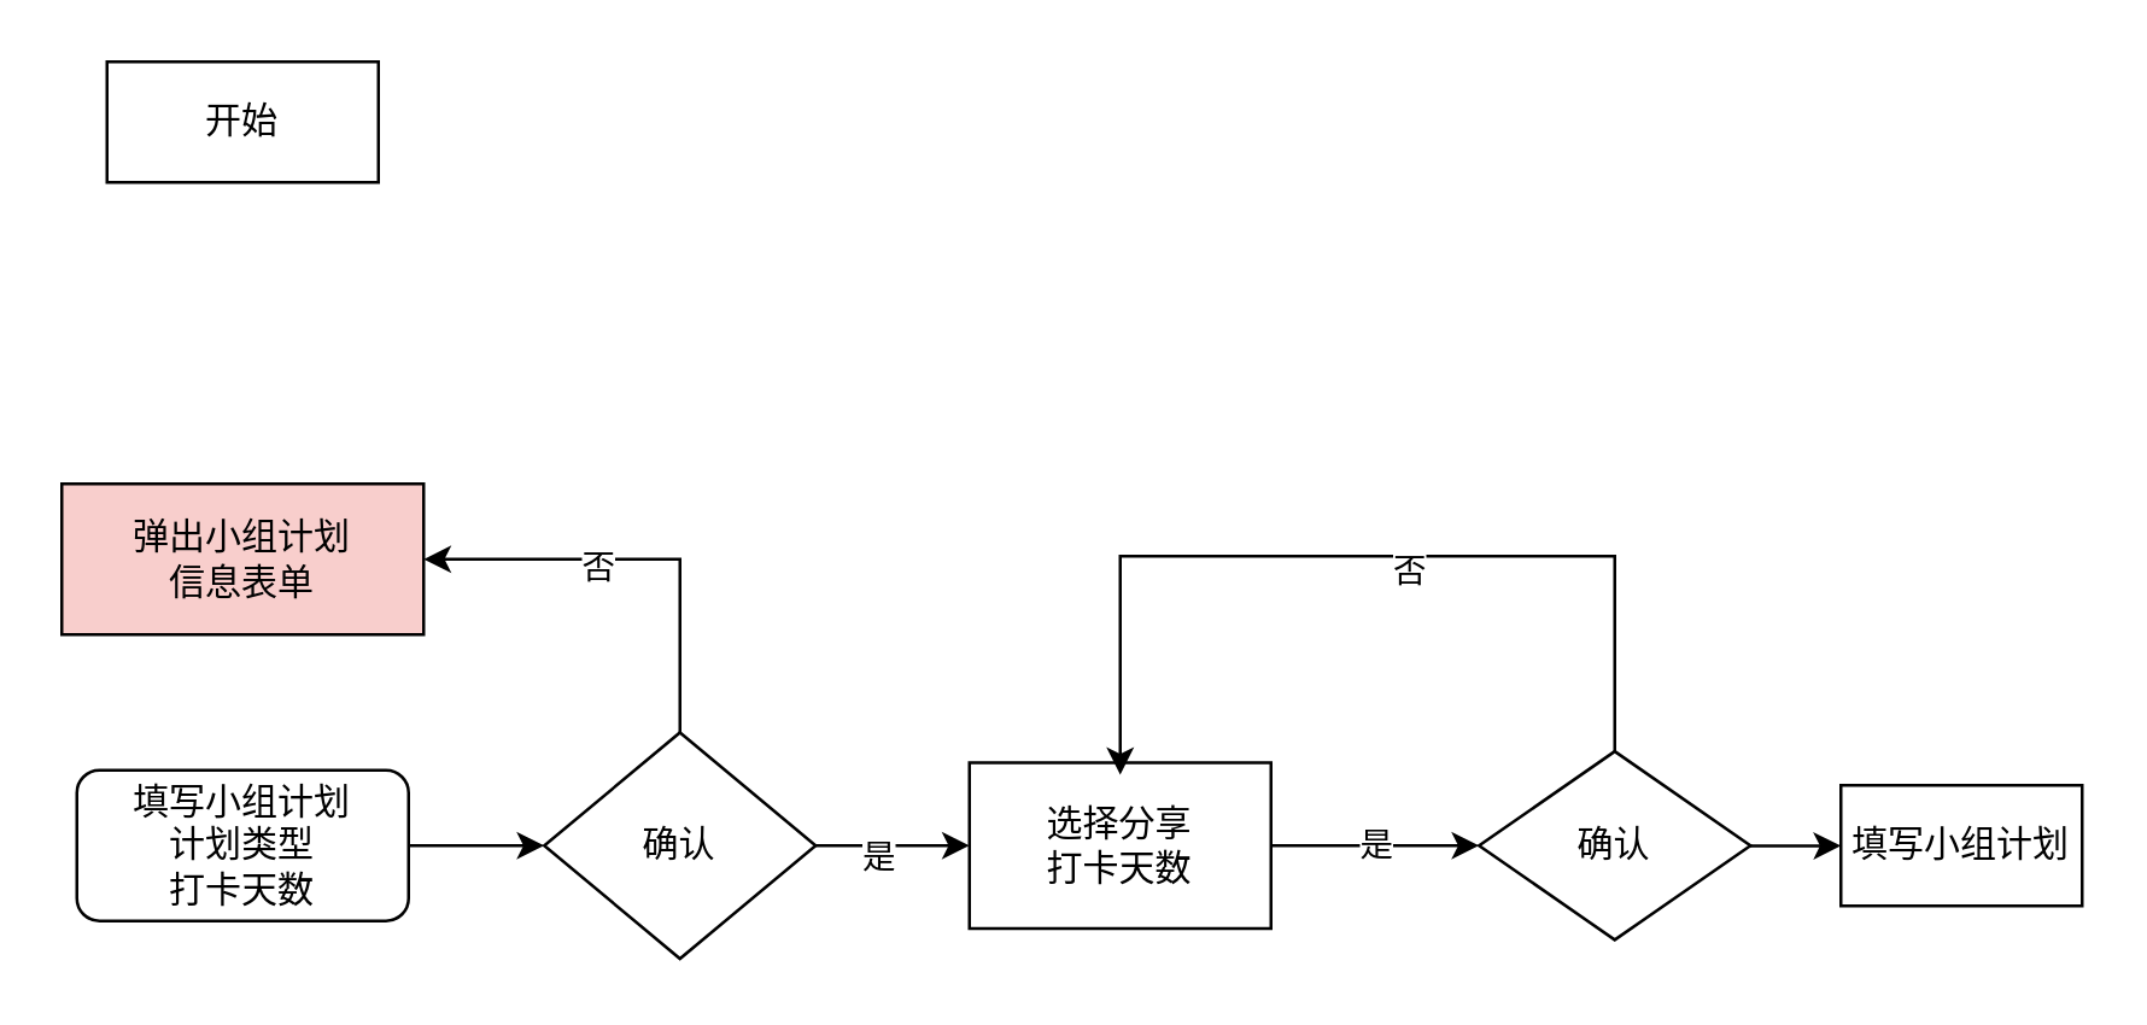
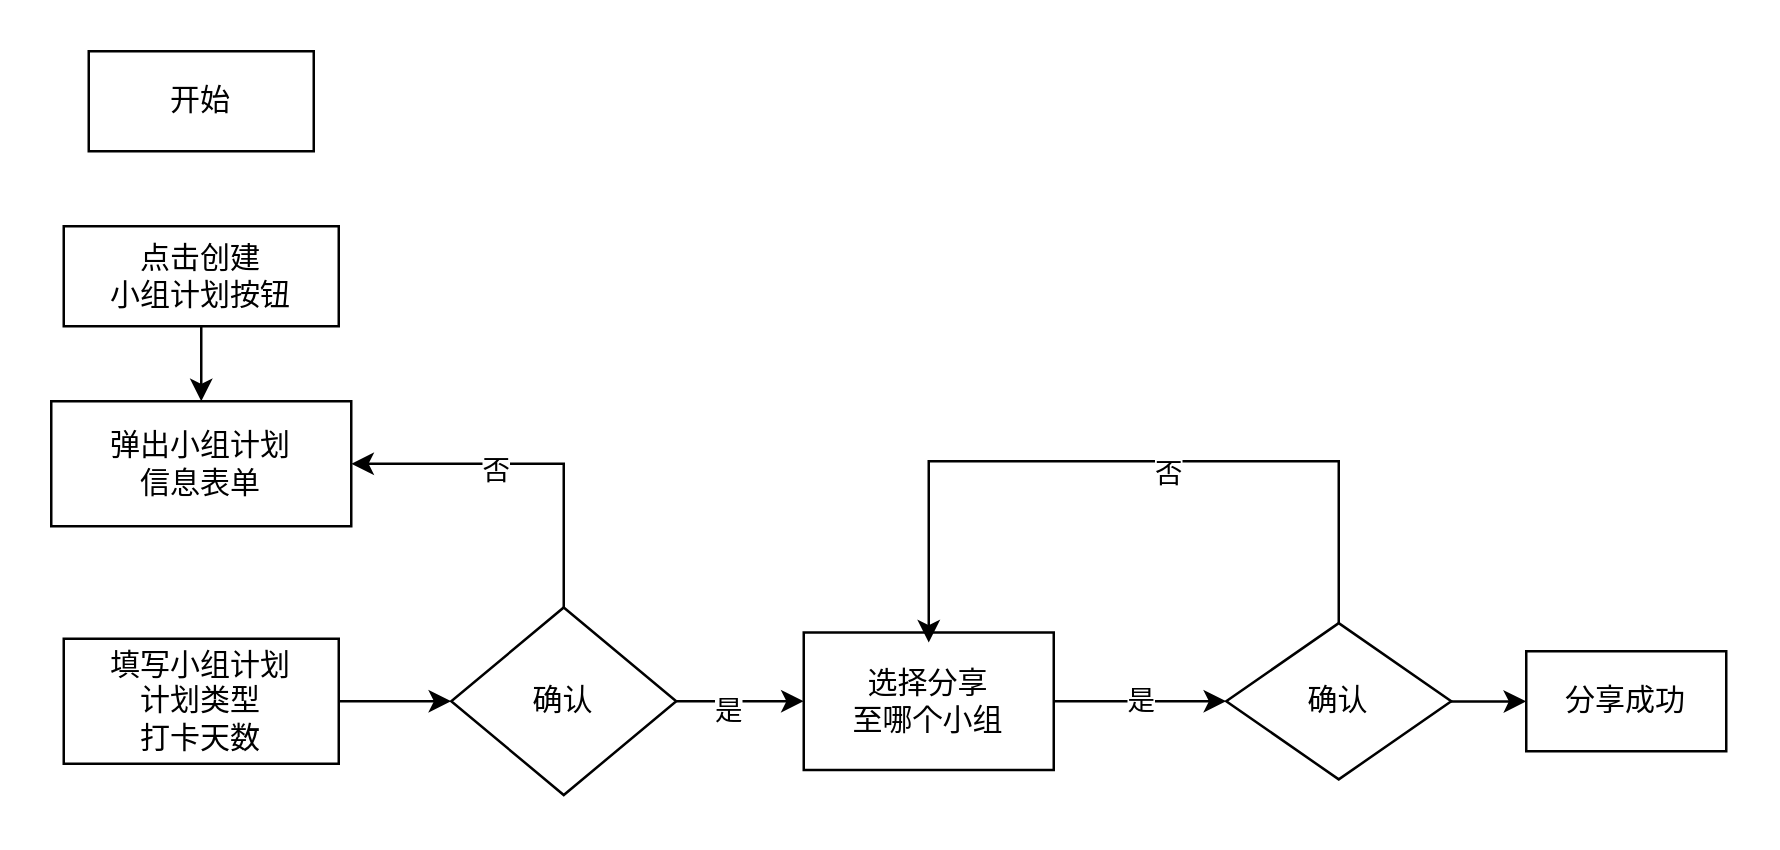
+ <mxCell id="4" value="点击创建&lt;br&gt;小组计划按钮" style="rounded=0;whiteSpace=wrap;html=1;" parent="1" vertex="1"><mxGeometry x="25" y="90" width="110" height="40" as="geometry" /></mxCell>
+ <mxCell id="3" value="" style="edgeStyle=orthogonalEdgeStyle;rounded=0;orthogonalLoop=1;jettySize=auto;html=1;" parent="1" source="4" target="5" edge="1"><mxGeometry relative="1" as="geometry" /></mxCell>
- <mxCell id="5" value="弹出小组计划&lt;br&gt;信息表单" style="whiteSpace=wrap;html=1;rounded=0;fillColor=#f8cecc;" parent="1" vertex="1"><mxGeometry x="20" y="160" width="120" height="50" as="geometry" /></mxCell>
+ <mxCell id="5" value="弹出小组计划&lt;br&gt;信息表单" style="whiteSpace=wrap;html=1;rounded=0;" parent="1" vertex="1"><mxGeometry x="20" y="160" width="120" height="50" as="geometry" /></mxCell>
- <mxCell id="7" value="填写小组计划&lt;br&gt;计划类型&lt;br&gt;打卡天数" style="whiteSpace=wrap;html=1;rounded=1;" parent="1" vertex="1"><mxGeometry x="25" y="255" width="110" height="50" as="geometry" /></mxCell>
+ <mxCell id="7" value="填写小组计划&lt;br&gt;计划类型&lt;br&gt;打卡天数" style="whiteSpace=wrap;html=1;rounded=0;" parent="1" vertex="1"><mxGeometry x="25" y="255" width="110" height="50" as="geometry" /></mxCell>
- <mxCell id="14" value="选择分享&lt;br&gt;打卡天数" style="whiteSpace=wrap;html=1;rounded=0;" parent="1" vertex="1"><mxGeometry x="321" y="252.5" width="100" height="55" as="geometry" /></mxCell>
+ <mxCell id="14" value="选择分享&lt;br&gt;至哪个小组" style="whiteSpace=wrap;html=1;rounded=0;" parent="1" vertex="1"><mxGeometry x="321" y="252.5" width="100" height="55" as="geometry" /></mxCell>
- <mxCell id="19" value="填写小组计划" style="whiteSpace=wrap;html=1;rounded=0;" parent="1" vertex="1"><mxGeometry x="610" y="260" width="80" height="40" as="geometry" /></mxCell>
+ <mxCell id="19" value="分享成功" style="whiteSpace=wrap;html=1;rounded=0;" parent="1" vertex="1"><mxGeometry x="610" y="260" width="80" height="40" as="geometry" /></mxCell>
